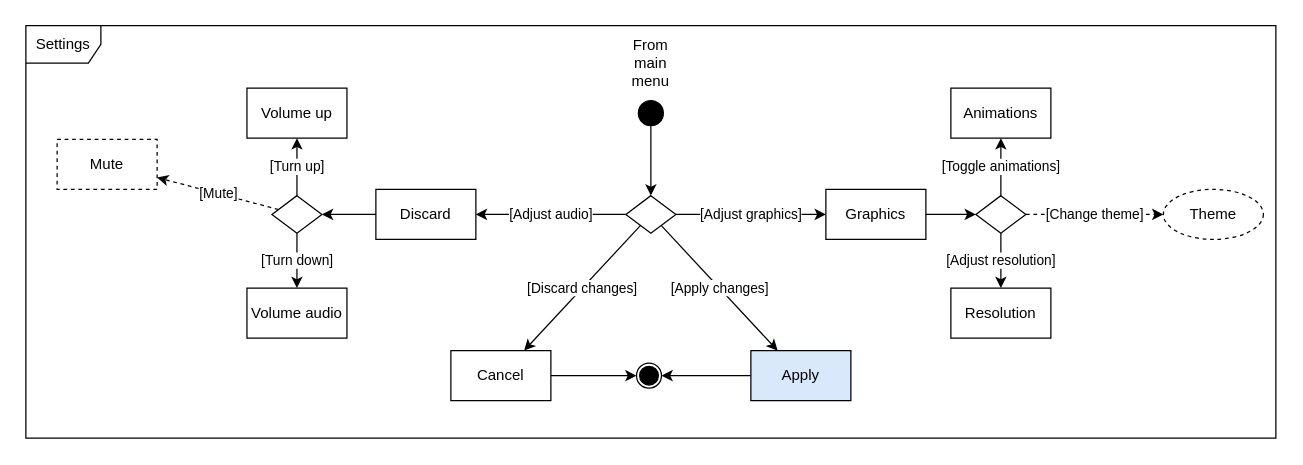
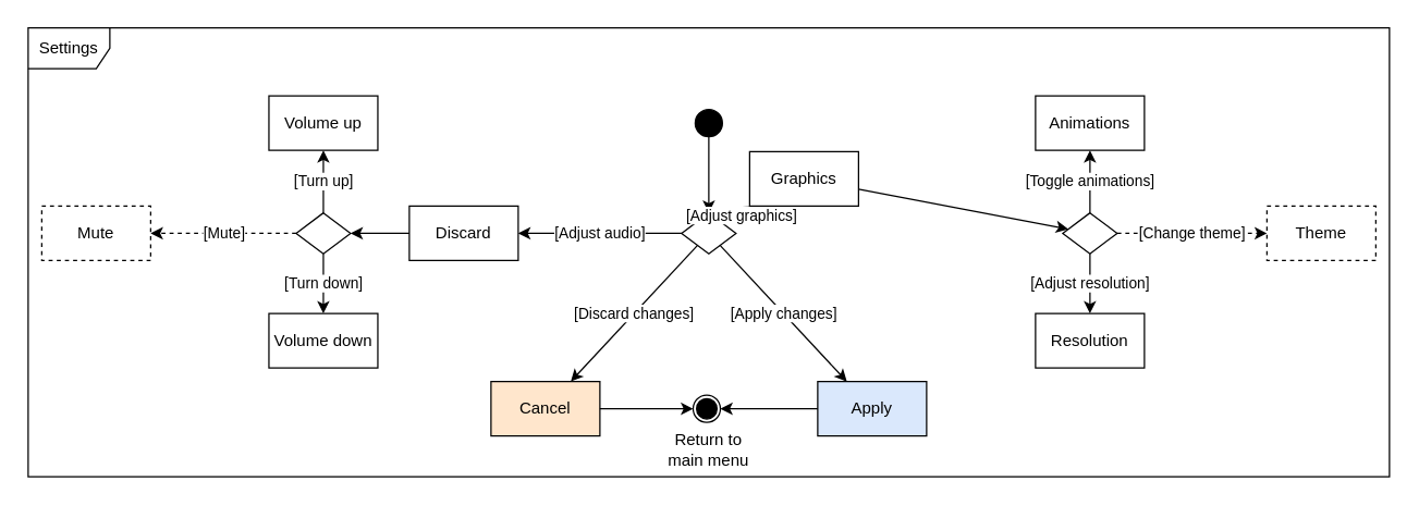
- <mxCell id="4" value="From main menu" style="text;html=1;strokeColor=none;fillColor=none;align=center;verticalAlign=middle;whiteSpace=wrap;rounded=0;" vertex="1" parent="1"><mxGeometry x="500" y="40" width="40" height="20" as="geometry" /></mxCell>
- <mxCell id="35" value="Mute" style="rounded=0;whiteSpace=wrap;html=1;dashed=1;" vertex="1" parent="1"><mxGeometry x="45" y="111" width="80" height="40" as="geometry" /></mxCell>
+ <mxCell id="35" value="Mute" style="rounded=0;whiteSpace=wrap;html=1;dashed=1;" vertex="1" parent="1"><mxGeometry x="30" y="151" width="80" height="40" as="geometry" /></mxCell>
- <mxCell id="25" value="Graphics" style="rounded=0;whiteSpace=wrap;html=1;" vertex="1" parent="1"><mxGeometry x="660" y="151" width="80" height="40" as="geometry" /></mxCell>
+ <mxCell id="25" value="Graphics" style="rounded=0;whiteSpace=wrap;html=1;" vertex="1" parent="1"><mxGeometry x="550" y="111" width="80" height="40" as="geometry" /></mxCell>
- <mxCell id="31" value="Theme" style="ellipse;whiteSpace=wrap;html=1;dashed=1;" vertex="1" parent="1"><mxGeometry x="930" y="151" width="80" height="40" as="geometry" /></mxCell>
+ <mxCell id="31" value="Theme" style="rounded=0;whiteSpace=wrap;html=1;dashed=1;" vertex="1" parent="1"><mxGeometry x="930" y="151" width="80" height="40" as="geometry" /></mxCell>
- <mxCell id="13" value="Volume audio" style="rounded=0;whiteSpace=wrap;html=1;" vertex="1" parent="1"><mxGeometry x="196.86" y="230" width="80" height="40" as="geometry" /></mxCell>
+ <mxCell id="13" value="Volume down" style="rounded=0;whiteSpace=wrap;html=1;" vertex="1" parent="1"><mxGeometry x="196.86" y="230" width="80" height="40" as="geometry" /></mxCell>
- <mxCell id="20" value="Cancel" style="rounded=0;whiteSpace=wrap;html=1;" vertex="1" parent="1"><mxGeometry x="360" y="280" width="80" height="40" as="geometry" /></mxCell>
+ <mxCell id="20" value="Cancel" style="rounded=0;whiteSpace=wrap;html=1;fillColor=#ffe6cc;" vertex="1" parent="1"><mxGeometry x="360" y="280" width="80" height="40" as="geometry" /></mxCell>
+ <mxCell id="10" value="Return to main menu" style="text;html=1;strokeColor=none;fillColor=none;align=center;verticalAlign=middle;whiteSpace=wrap;rounded=0;shadow=0;" vertex="1" parent="1"><mxGeometry x="485" y="320" width="70" height="20" as="geometry" /></mxCell>
